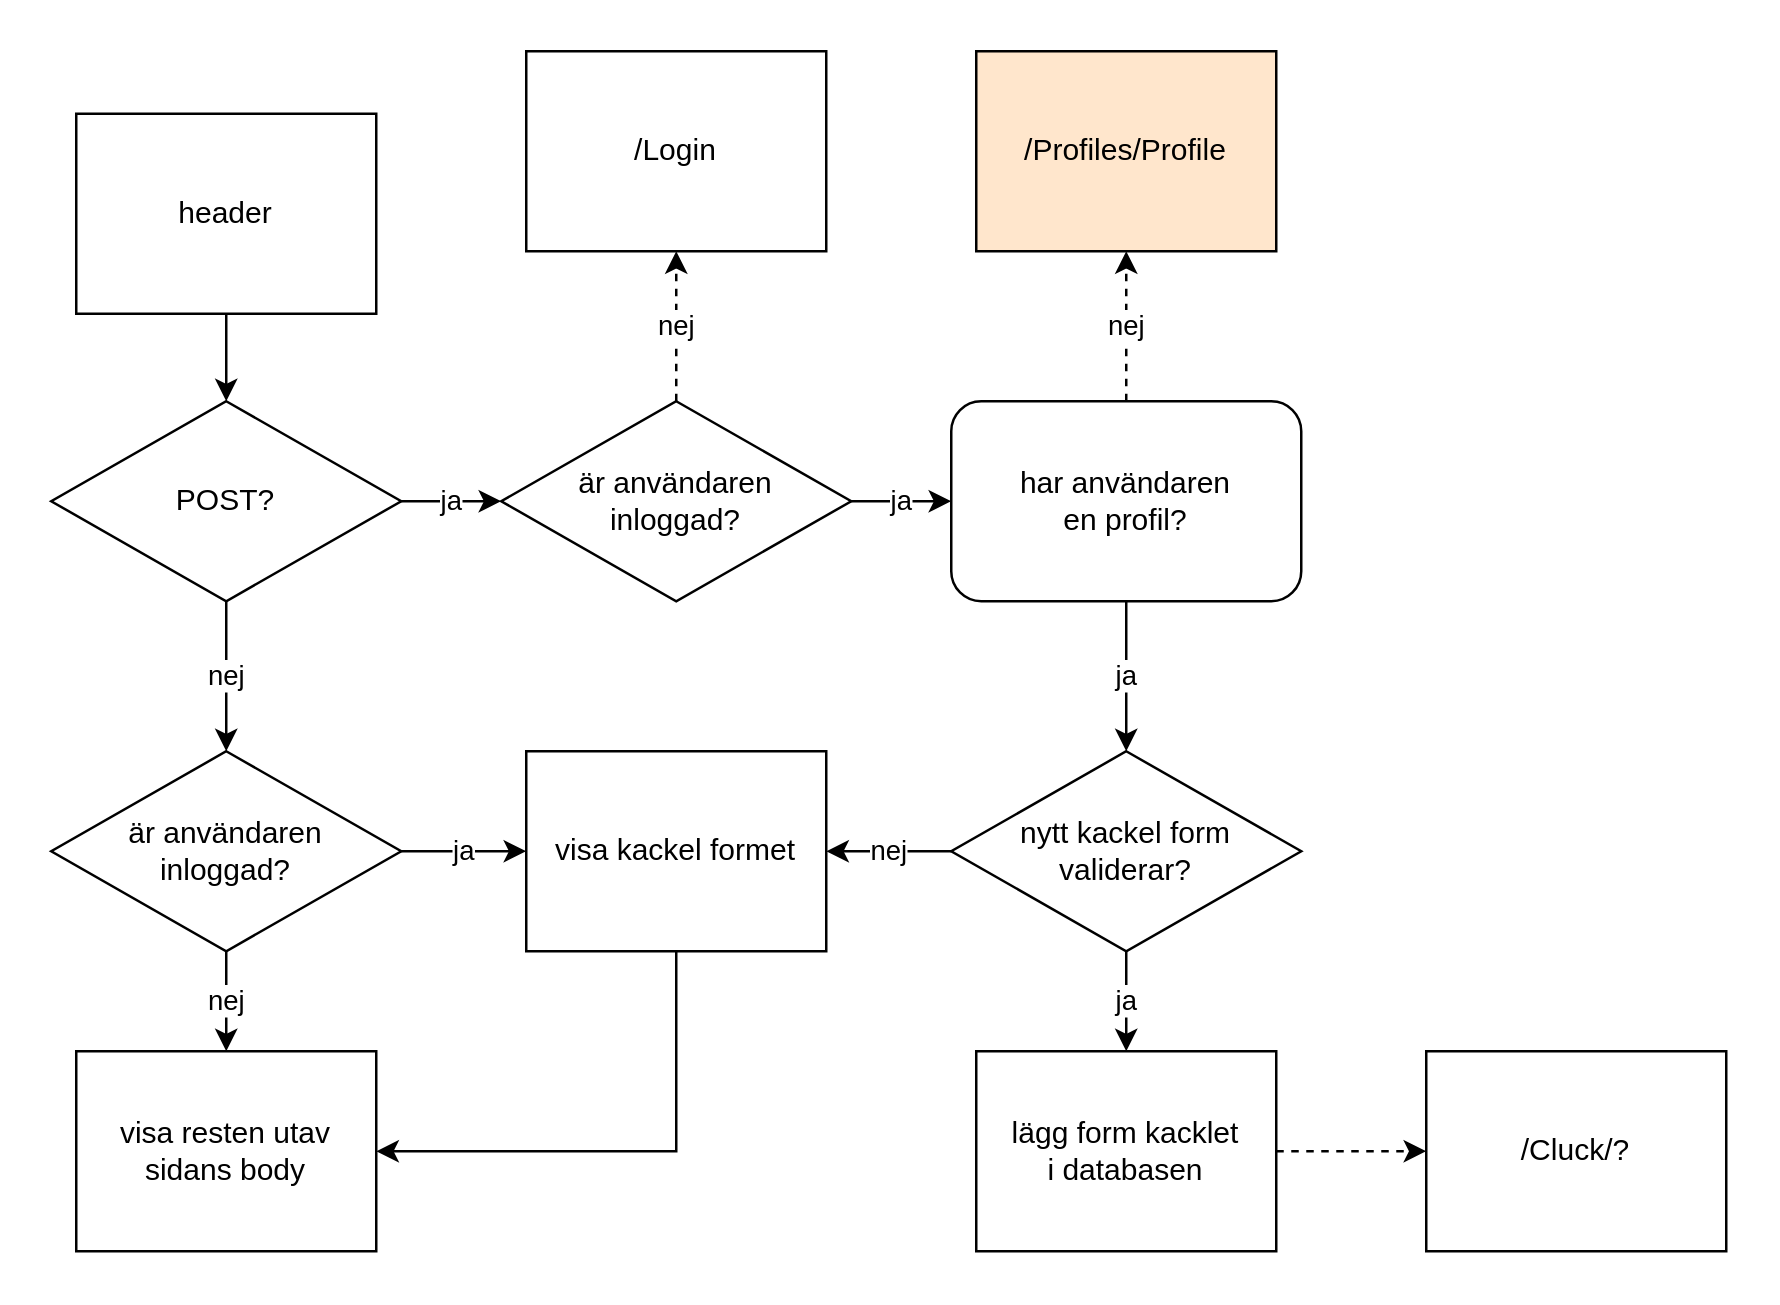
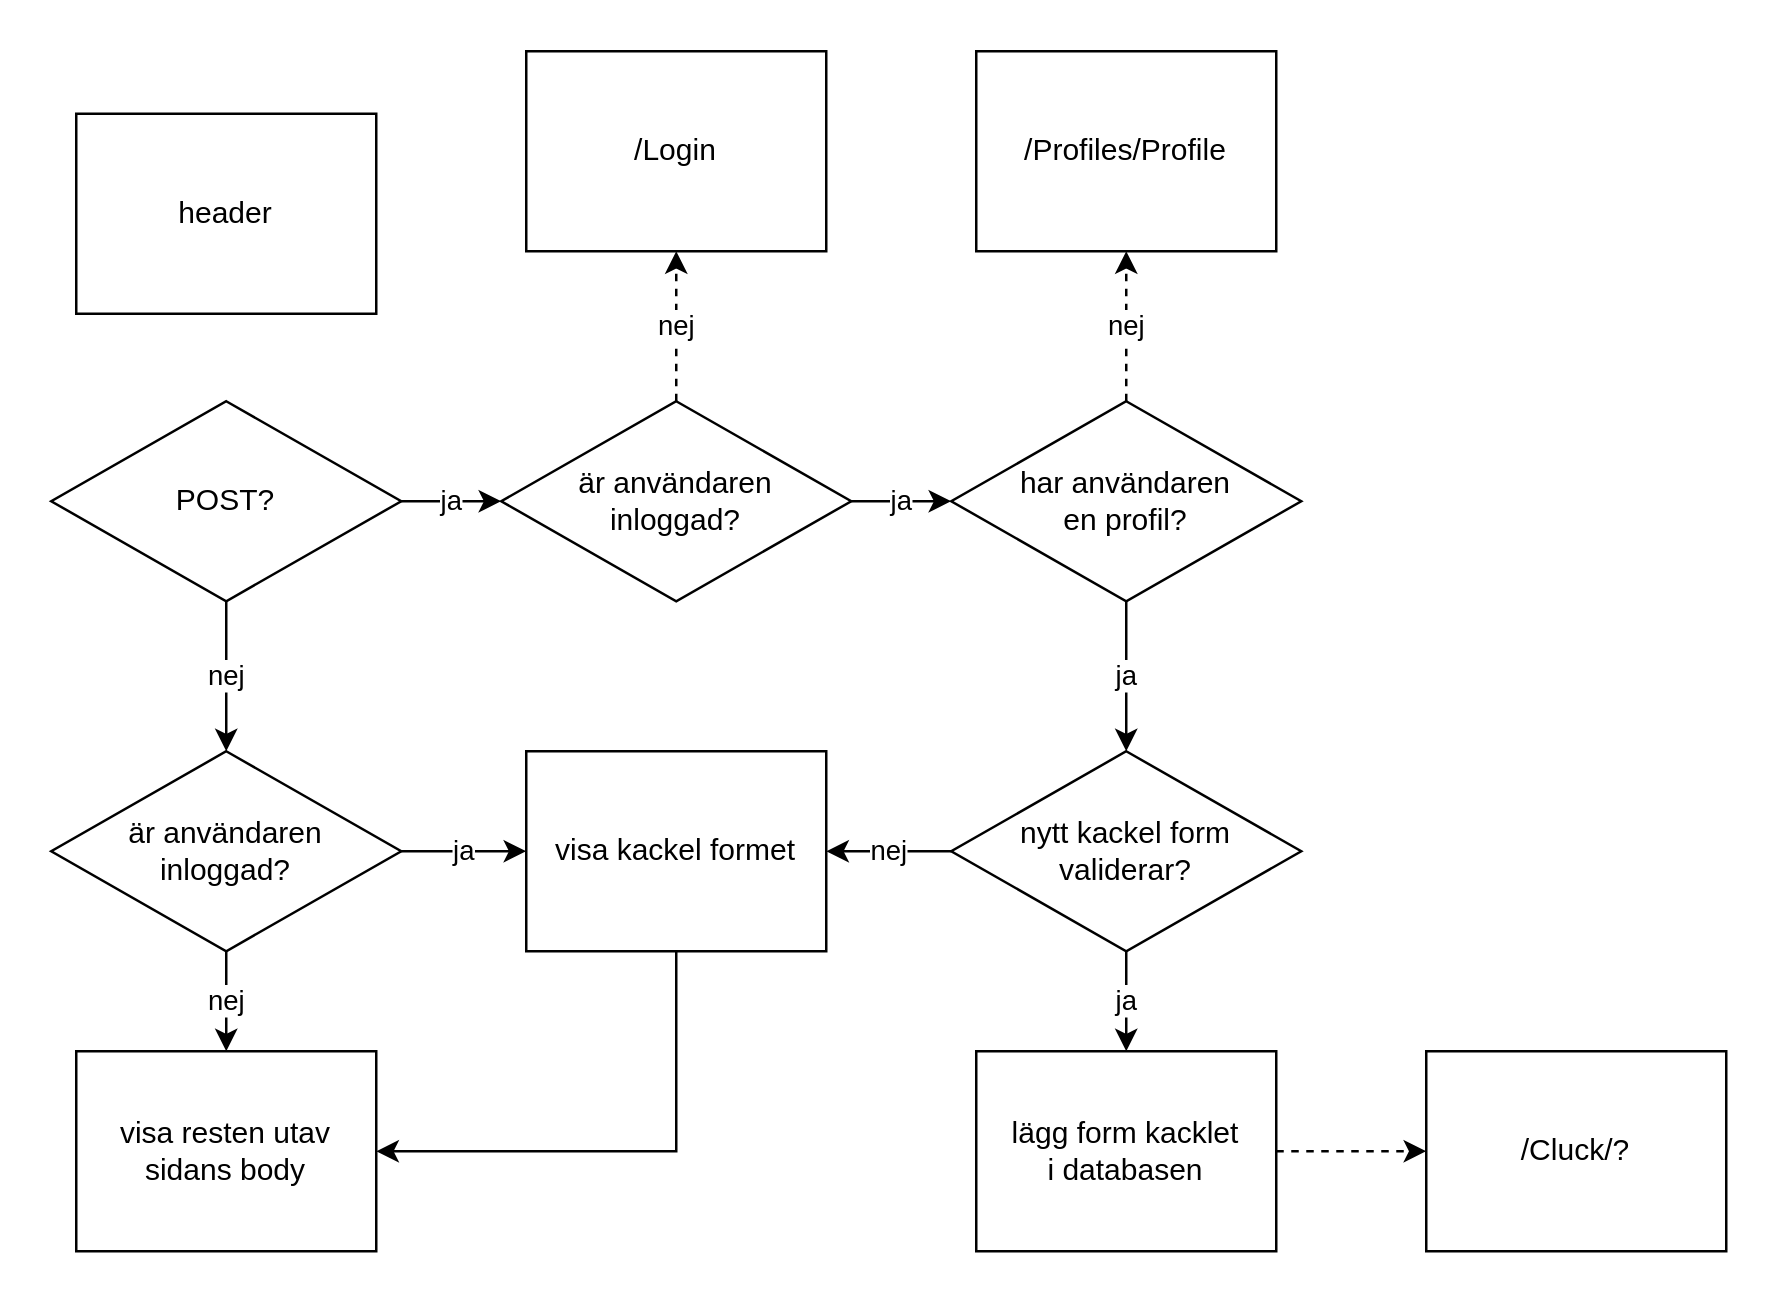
- <mxCell id="19" value="/Profiles/Profile" style="whiteSpace=wrap;html=1;rounded=0;fillColor=#ffe6cc;" parent="1" vertex="1"><mxGeometry x="390" y="20" width="120" height="80" as="geometry" /></mxCell>
+ <mxCell id="19" value="/Profiles/Profile" style="whiteSpace=wrap;html=1;rounded=0;" parent="1" vertex="1"><mxGeometry x="390" y="20" width="120" height="80" as="geometry" /></mxCell>
- <mxCell id="2" value="" style="edgeStyle=orthogonalEdgeStyle;rounded=0;orthogonalLoop=1;jettySize=auto;html=1;" parent="1" source="3" target="6" edge="1"><mxGeometry relative="1" as="geometry" /></mxCell>
- <mxCell id="15" value="har användaren&lt;br&gt;en profil?" style="whiteSpace=wrap;html=1;rounded=1;" parent="1" vertex="1"><mxGeometry x="380" y="160" width="140" height="80" as="geometry" /></mxCell>
+ <mxCell id="15" value="har användaren&lt;br&gt;en profil?" style="rhombus;whiteSpace=wrap;html=1;rounded=0;" parent="1" vertex="1"><mxGeometry x="380" y="160" width="140" height="80" as="geometry" /></mxCell>
